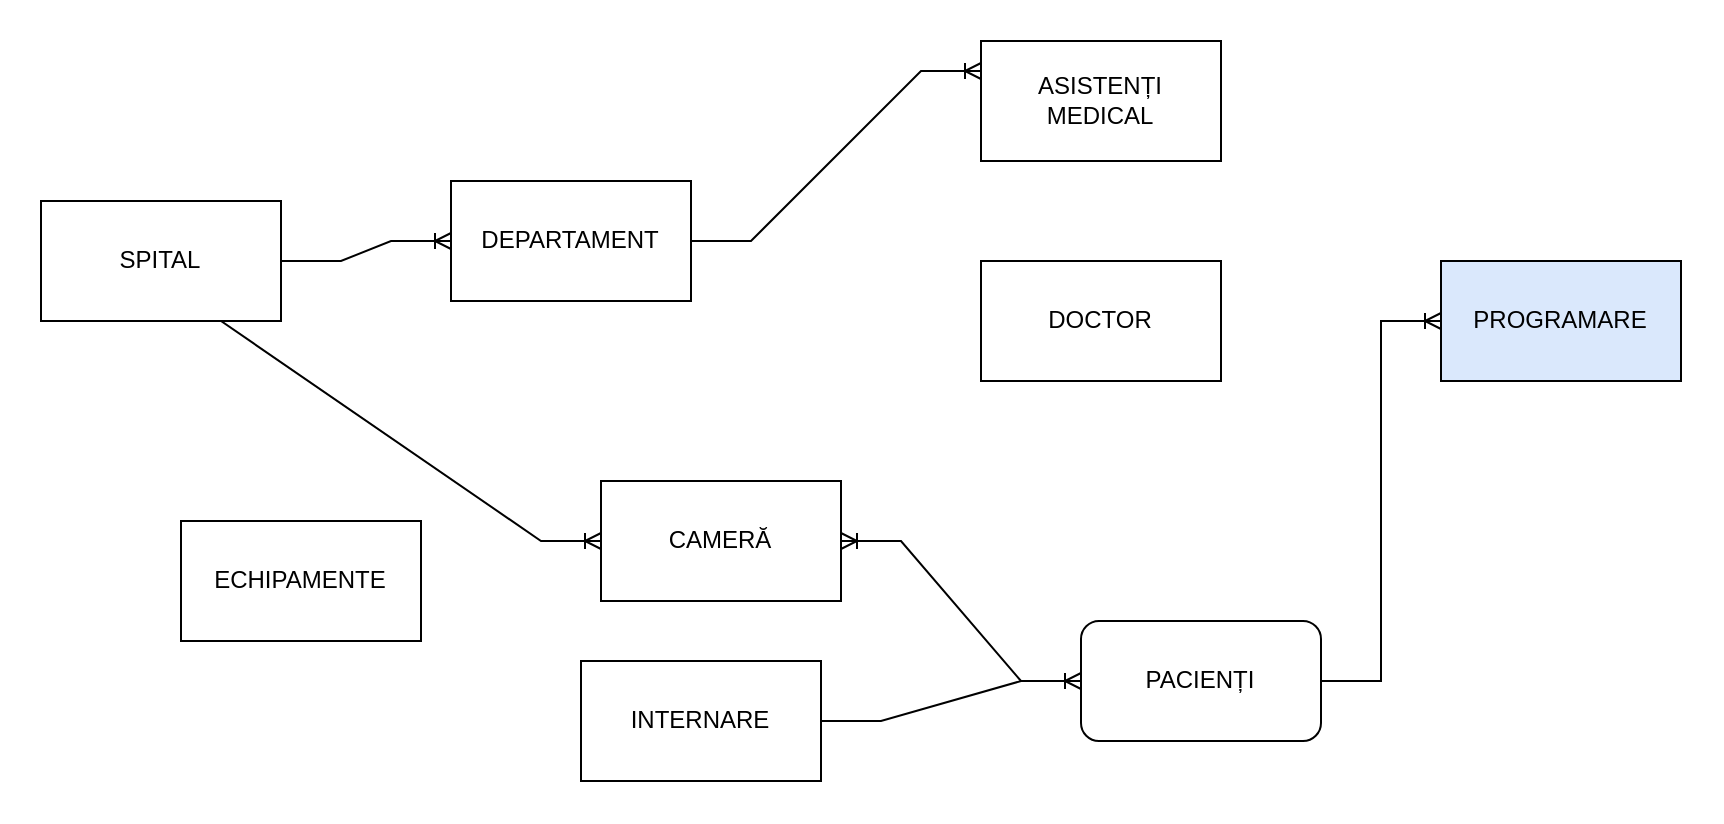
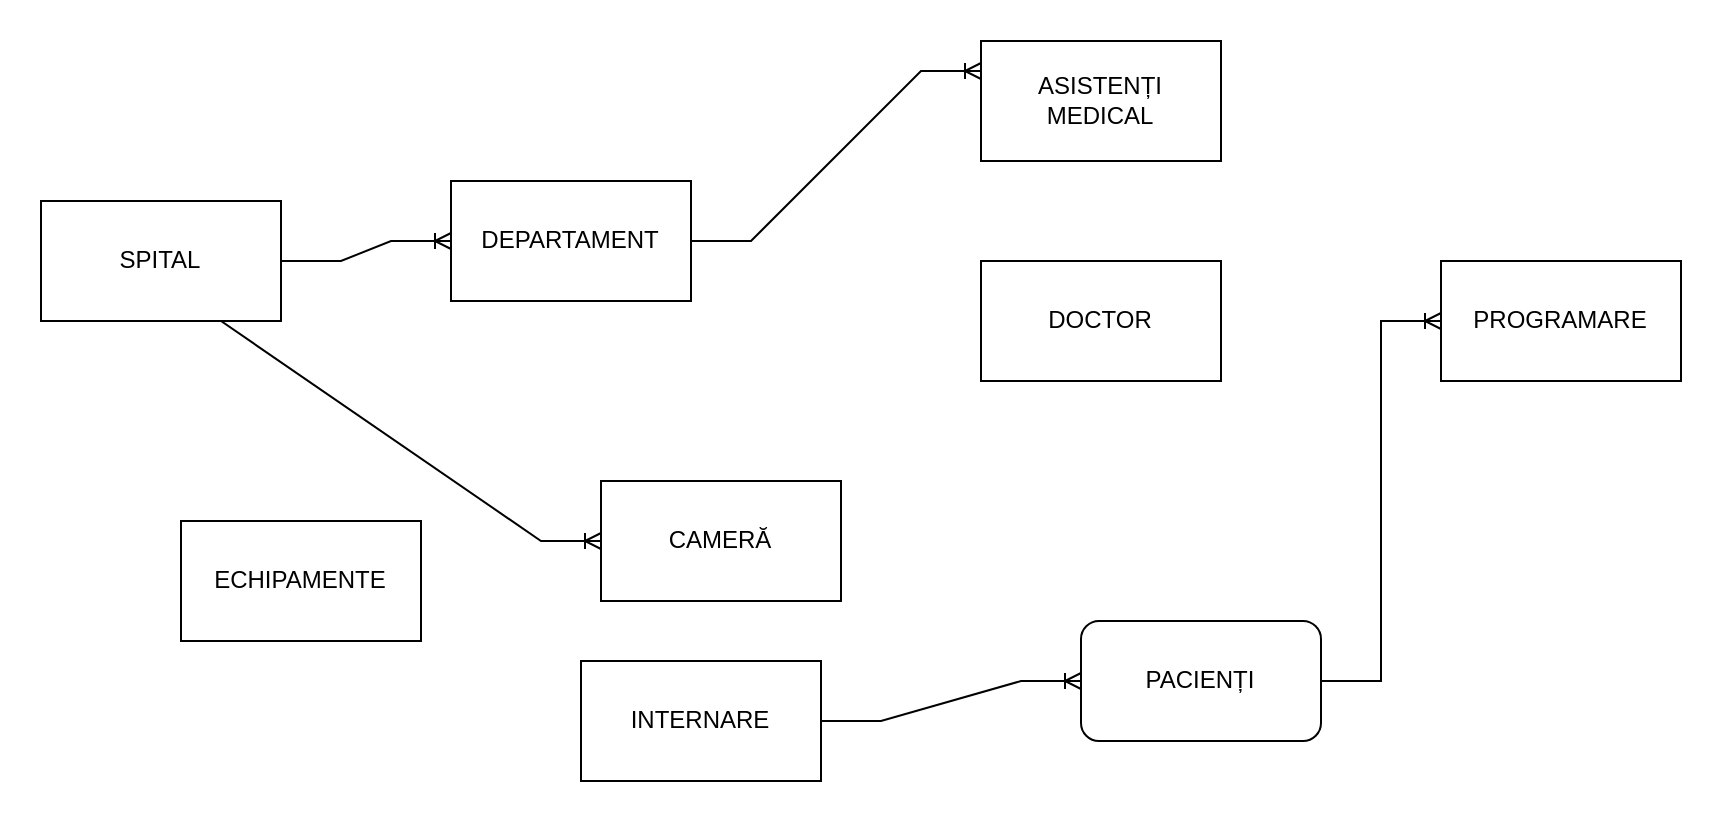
- <mxCell id="7" value="PROGRAMARE" style="rounded=0;whiteSpace=wrap;html=1;fillColor=#dae8fc;" parent="1" vertex="1"><mxGeometry x="720" y="130" width="120" height="60" as="geometry" /></mxCell>
+ <mxCell id="7" value="PROGRAMARE" style="rounded=0;whiteSpace=wrap;html=1;" parent="1" vertex="1"><mxGeometry x="720" y="130" width="120" height="60" as="geometry" /></mxCell>
- <mxCell id="10" value="" style="edgeStyle=entityRelationEdgeStyle;fontSize=12;html=1;endArrow=ERoneToMany;rounded=0;entryX=1;entryY=0.5;entryDx=0;entryDy=0;exitX=0;exitY=0.5;exitDx=0;exitDy=0;" parent="1" source="4" target="5" edge="1"><mxGeometry width="100" height="100" relative="1" as="geometry"><mxPoint x="550" y="340" as="sourcePoint" /><mxPoint x="610" y="400" as="targetPoint" /></mxGeometry></mxCell>
